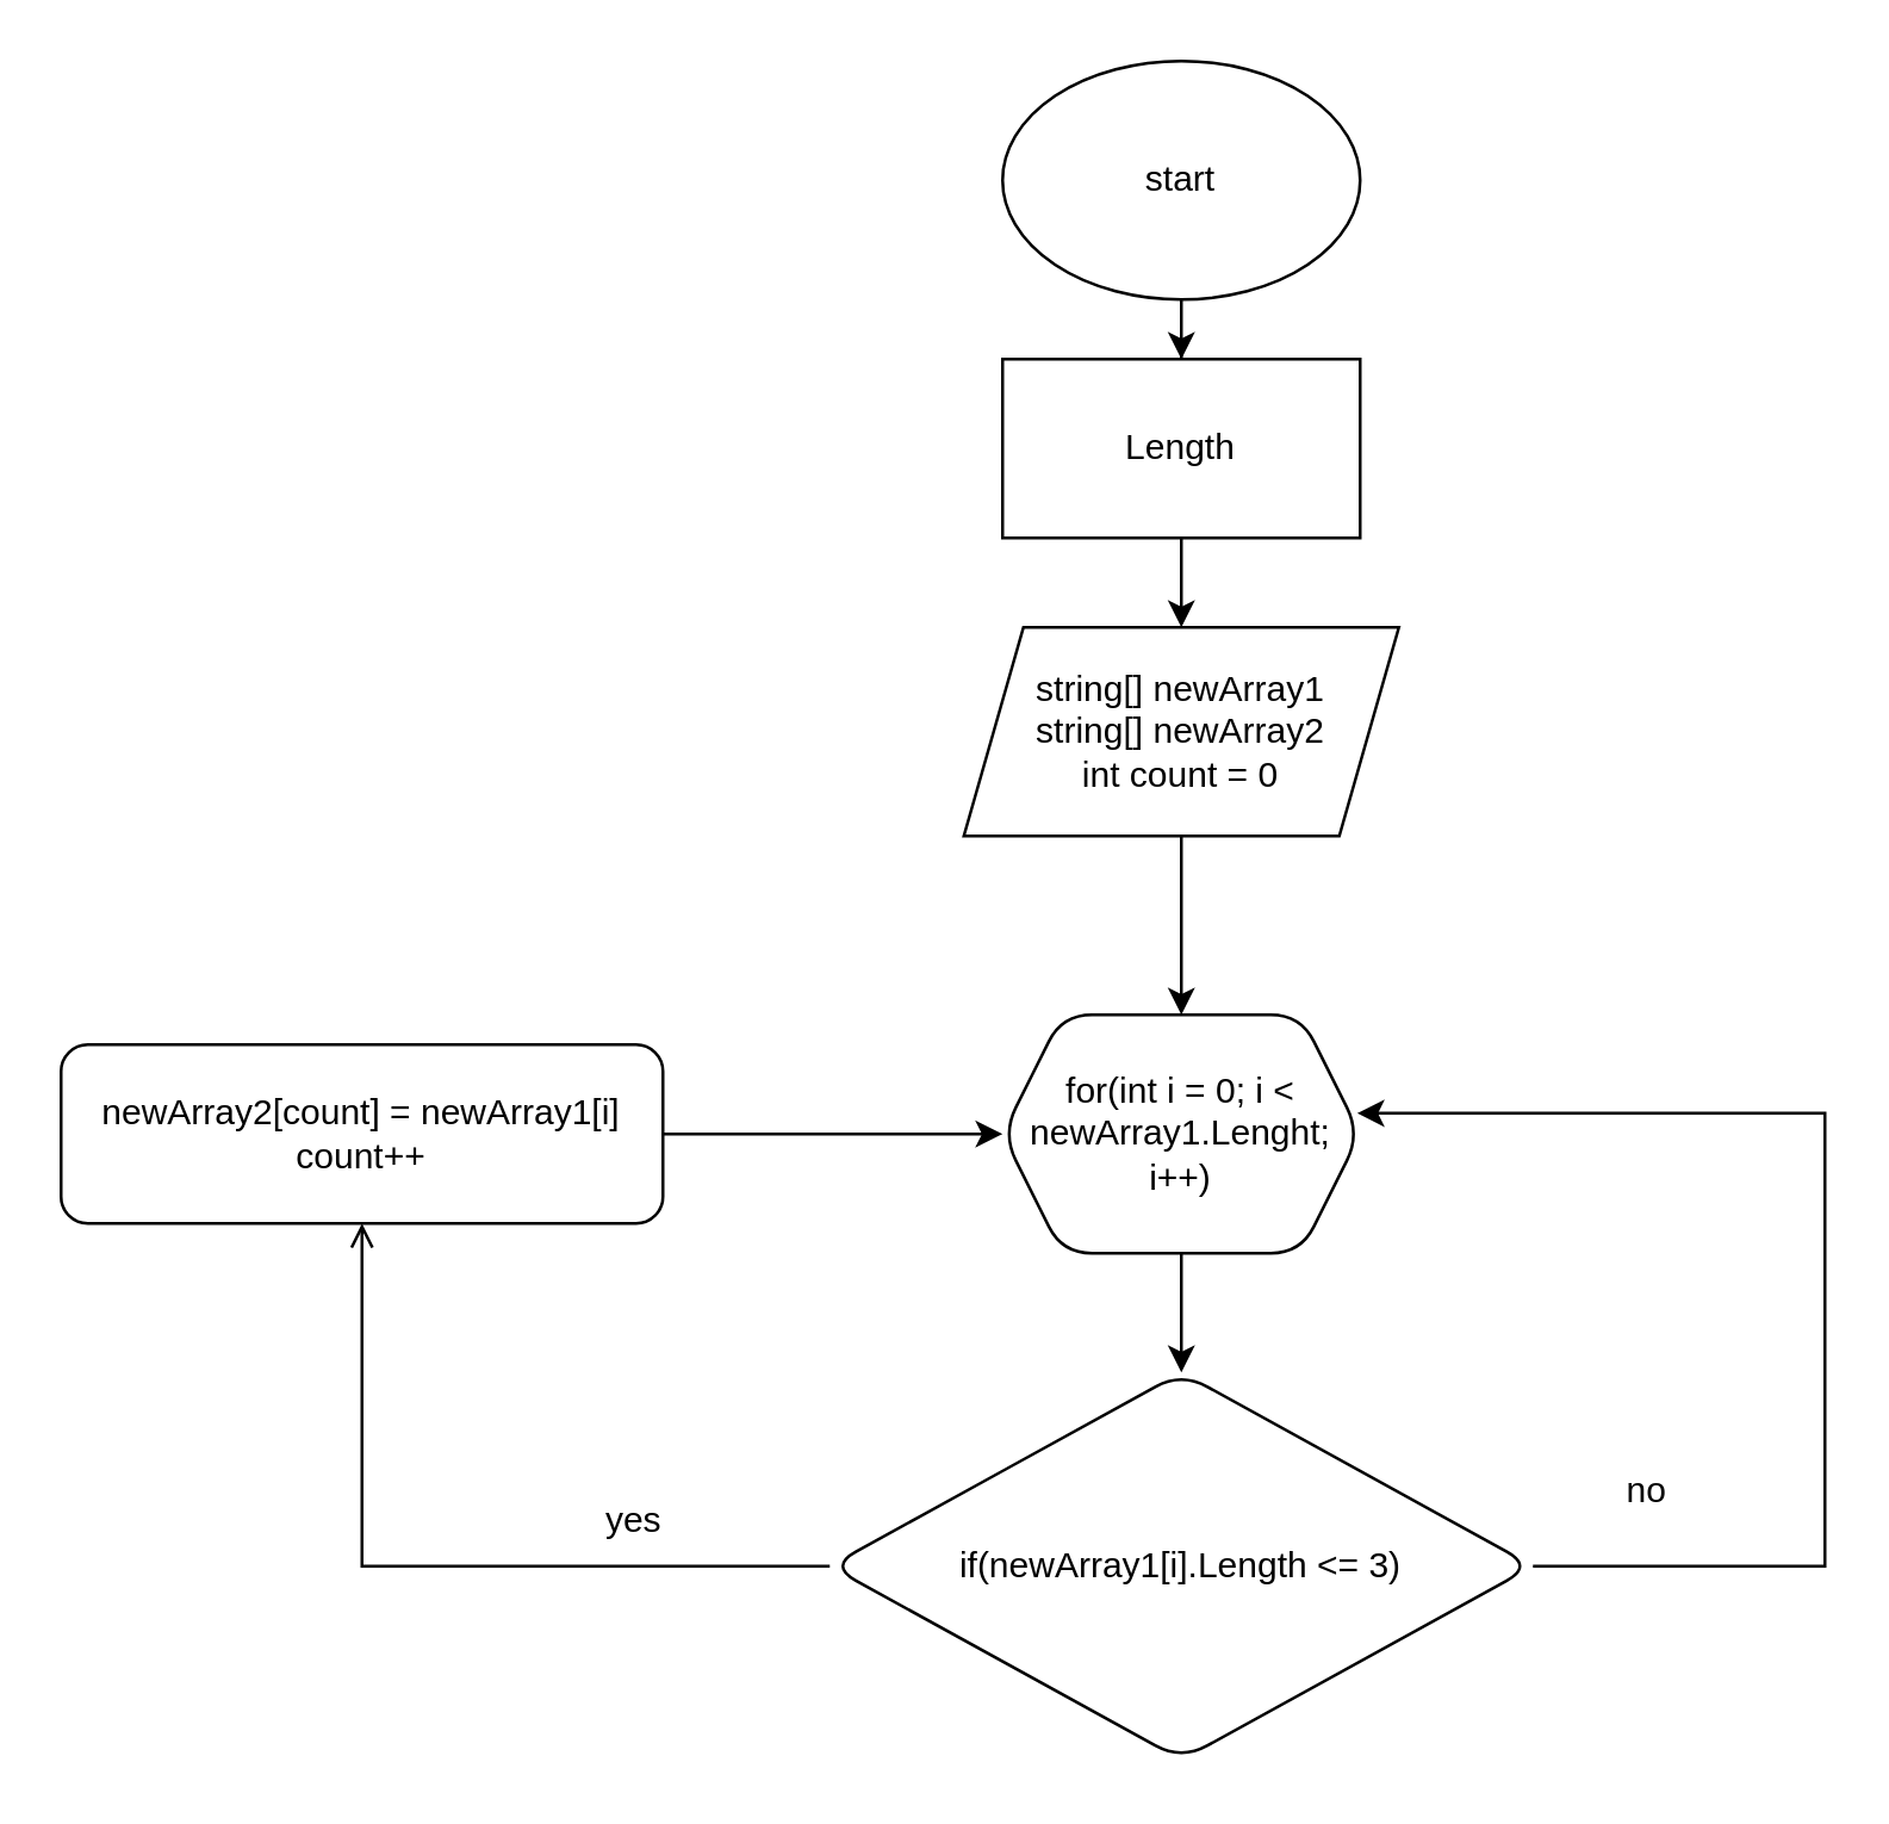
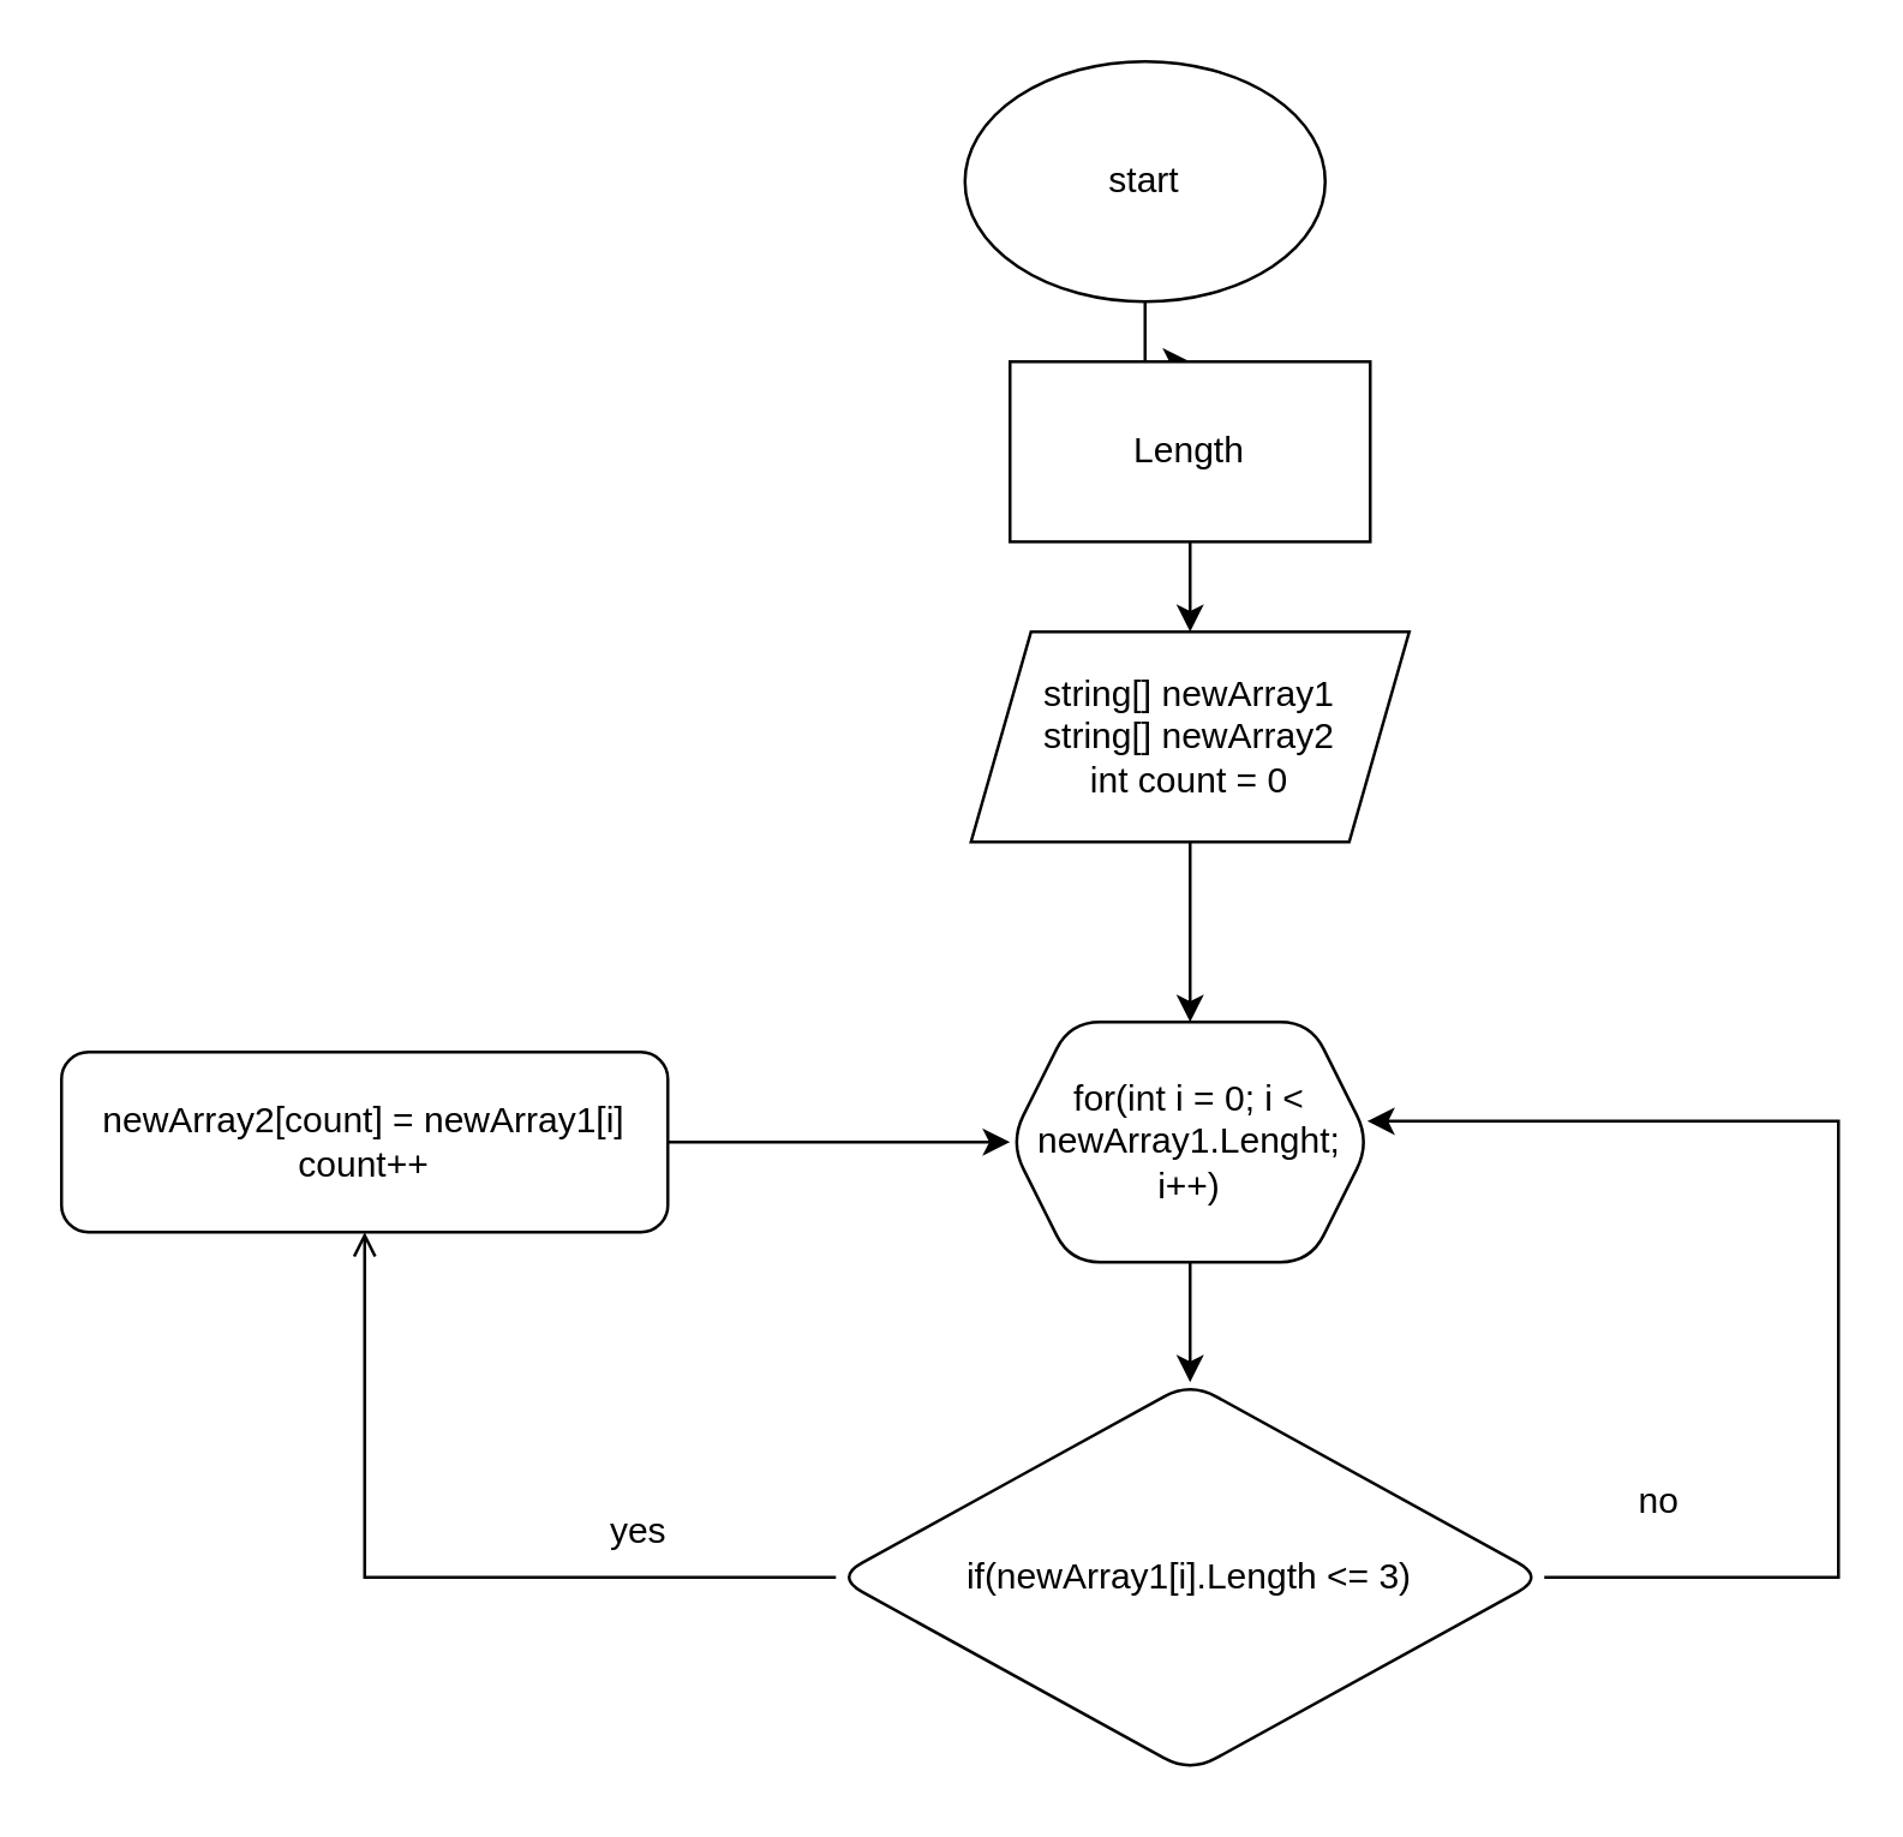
- <mxCell id="3" value="start" style="ellipse;whiteSpace=wrap;html=1;" vertex="1" parent="1"><mxGeometry x="336" y="20" width="120" height="80" as="geometry" /></mxCell>
+ <mxCell id="3" value="start" style="ellipse;whiteSpace=wrap;html=1;" vertex="1" parent="1"><mxGeometry x="321" y="20" width="120" height="80" as="geometry" /></mxCell>
